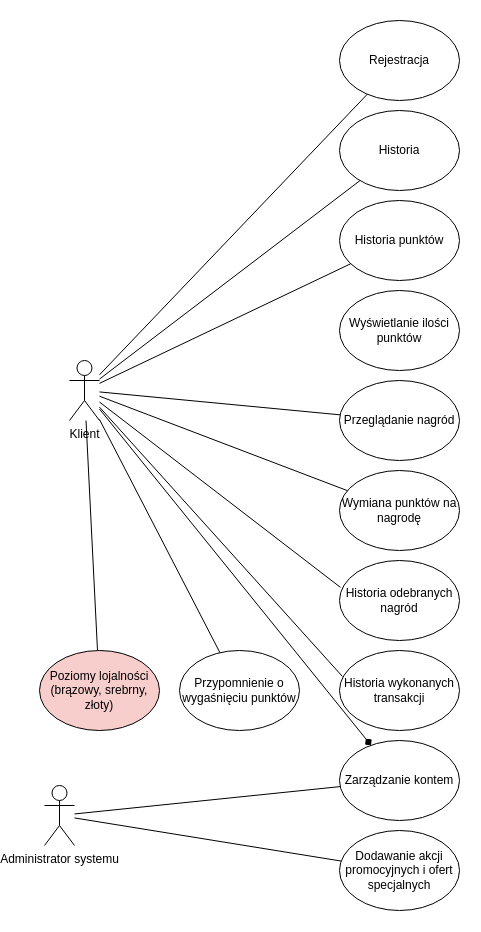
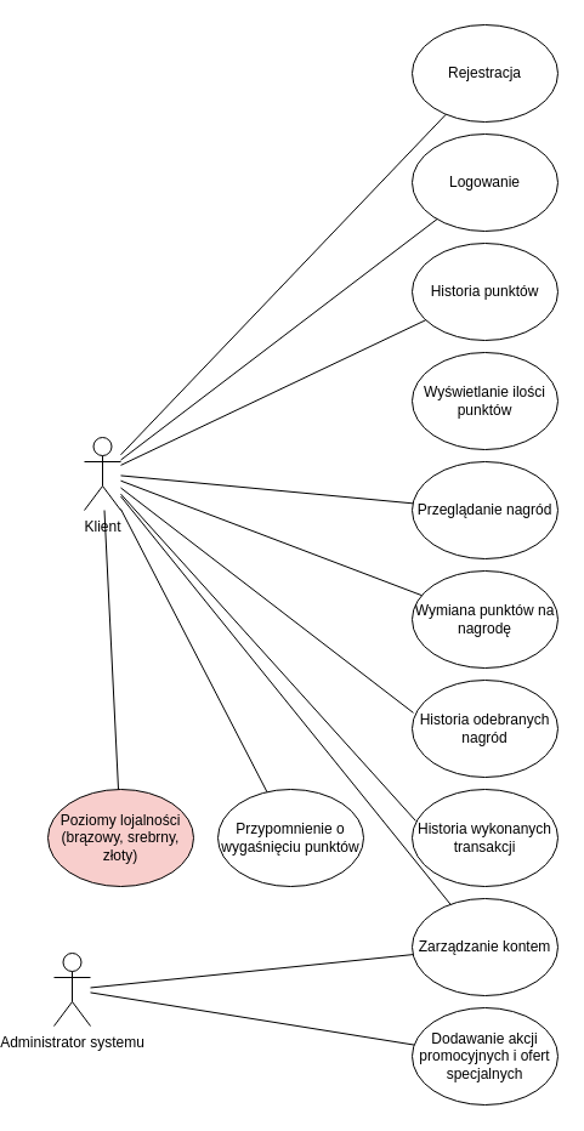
- <mxCell id="6" value="Historia" style="ellipse;whiteSpace=wrap;html=1;" vertex="1" parent="1"><mxGeometry x="320" y="110" width="120" height="80" as="geometry" /></mxCell>
+ <mxCell id="6" value="Logowanie" style="ellipse;whiteSpace=wrap;html=1;" vertex="1" parent="1"><mxGeometry x="320" y="110" width="120" height="80" as="geometry" /></mxCell>
- <mxCell id="23" value="" style="endArrow=diamond;html=1;rounded=0;" edge="1" parent="1" source="2" target="19"><mxGeometry width="50" height="50" relative="1" as="geometry"><mxPoint x="90" y="379" as="sourcePoint" /><mxPoint x="333" y="686" as="targetPoint" /></mxGeometry></mxCell>
+ <mxCell id="23" value="" style="endArrow=none;html=1;rounded=0;" edge="1" parent="1" source="2" target="19"><mxGeometry width="50" height="50" relative="1" as="geometry"><mxPoint x="90" y="379" as="sourcePoint" /><mxPoint x="333" y="686" as="targetPoint" /></mxGeometry></mxCell>
